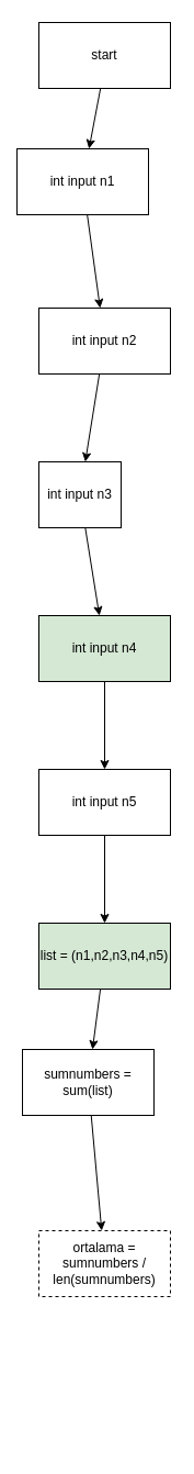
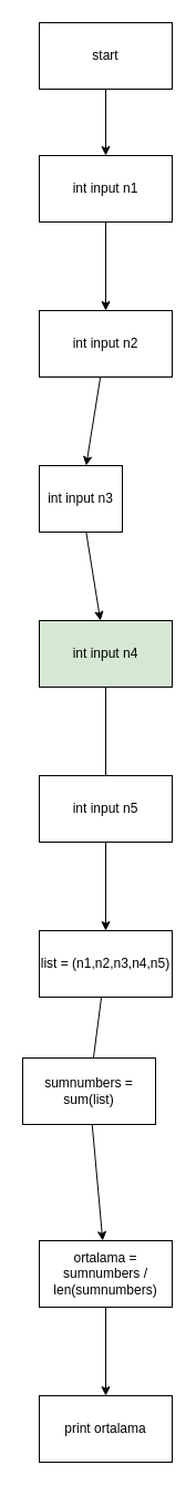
- <mxCell id="5" value="int input n1" style="rounded=0;whiteSpace=wrap;html=1;" vertex="1" parent="1"><mxGeometry x="15" y="135" width="120" height="60" as="geometry" /></mxCell>
+ <mxCell id="5" value="int input n1" style="rounded=0;whiteSpace=wrap;html=1;" vertex="1" parent="1"><mxGeometry x="35" y="140" width="120" height="60" as="geometry" /></mxCell>
- <mxCell id="10" value="" style="edgeStyle=none;html=1;" edge="1" parent="1" source="11" target="13"><mxGeometry relative="1" as="geometry" /></mxCell>
+ <mxCell id="10" value="" style="edgeStyle=none;html=1;endArrow=none;" edge="1" parent="1" source="11" target="13"><mxGeometry relative="1" as="geometry" /></mxCell>
- <mxCell id="15" value="list = (n1,n2,n3,n4,n5)" style="rounded=0;whiteSpace=wrap;html=1;fillColor=#d5e8d4;" vertex="1" parent="1"><mxGeometry x="35" y="840" width="120" height="60" as="geometry" /></mxCell>
+ <mxCell id="15" value="list = (n1,n2,n3,n4,n5)" style="rounded=0;whiteSpace=wrap;html=1;" vertex="1" parent="1"><mxGeometry x="35" y="840" width="120" height="60" as="geometry" /></mxCell>
- <mxCell id="14" value="" style="edgeStyle=none;html=1;" edge="1" parent="1" source="15" target="17"><mxGeometry relative="1" as="geometry" /></mxCell>
+ <mxCell id="14" value="" style="edgeStyle=none;html=1;endArrow=none;" edge="1" parent="1" source="15" target="17"><mxGeometry relative="1" as="geometry" /></mxCell>
- <mxCell id="19" value="ortalama = sumnumbers / len(sumnumbers)" style="rounded=0;whiteSpace=wrap;html=1;dashed=1;" vertex="1" parent="1"><mxGeometry x="35" y="1120" width="120" height="60" as="geometry" /></mxCell>
+ <mxCell id="19" value="ortalama = sumnumbers / len(sumnumbers)" style="rounded=0;whiteSpace=wrap;html=1;" vertex="1" parent="1"><mxGeometry x="35" y="1120" width="120" height="60" as="geometry" /></mxCell>
+ <mxCell id="18" value="" style="edgeStyle=none;html=1;" edge="1" parent="1" source="19" target="20"><mxGeometry relative="1" as="geometry" /></mxCell>
+ <mxCell id="20" value="print ortalama" style="rounded=0;whiteSpace=wrap;html=1;" vertex="1" parent="1"><mxGeometry x="35" y="1260" width="120" height="60" as="geometry" /></mxCell>
